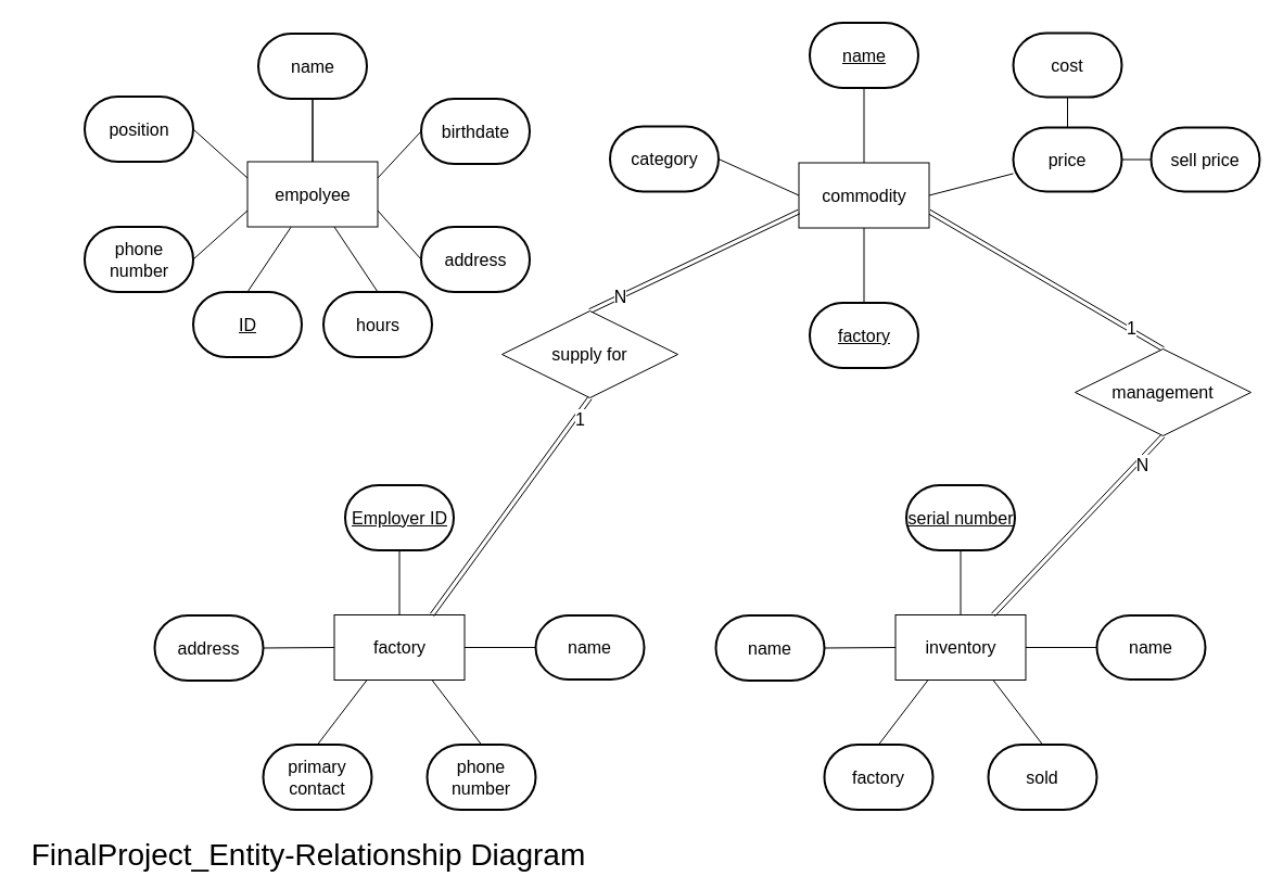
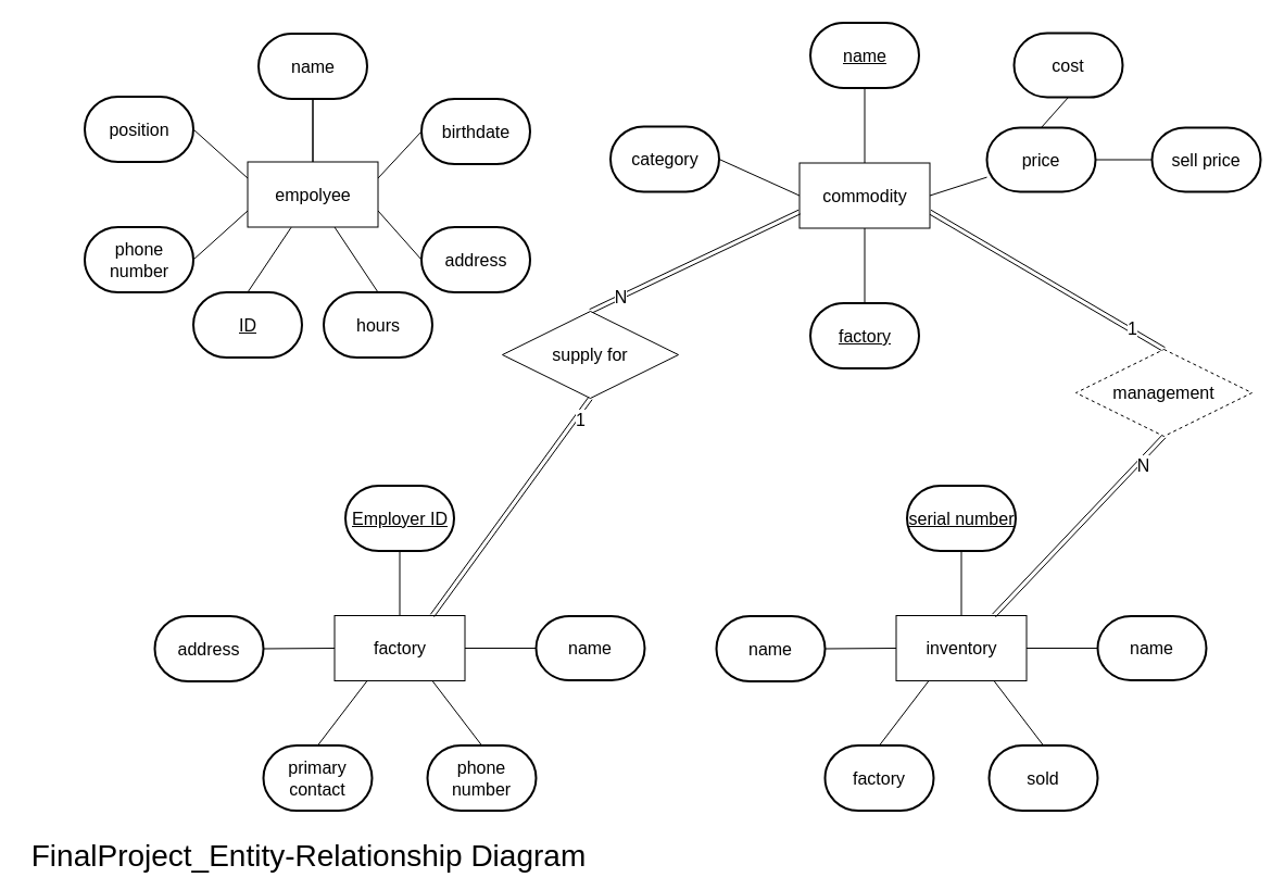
- <mxCell id="47" value="&lt;font style=&quot;font-size: 16px&quot;&gt;price&lt;/font&gt;" style="strokeWidth=2;html=1;shape=mxgraph.flowchart.terminator;whiteSpace=wrap;" vertex="1" parent="1"><mxGeometry x="933" y="117" width="100" height="59" as="geometry" /></mxCell>
+ <mxCell id="47" value="&lt;font style=&quot;font-size: 16px&quot;&gt;price&lt;/font&gt;" style="strokeWidth=2;html=1;shape=mxgraph.flowchart.terminator;whiteSpace=wrap;" vertex="1" parent="1"><mxGeometry x="908" y="117" width="100" height="59" as="geometry" /></mxCell>
- <mxCell id="62" value="&lt;font style=&quot;font-size: 16px&quot;&gt;management&lt;/font&gt;" style="rhombus;whiteSpace=wrap;html=1;" vertex="1" parent="1"><mxGeometry x="990" y="321" width="162" height="80" as="geometry" /></mxCell>
+ <mxCell id="62" value="&lt;font style=&quot;font-size: 16px&quot;&gt;management&lt;/font&gt;" style="rhombus;whiteSpace=wrap;html=1;dashed=1;" vertex="1" parent="1"><mxGeometry x="990" y="321" width="162" height="80" as="geometry" /></mxCell>
